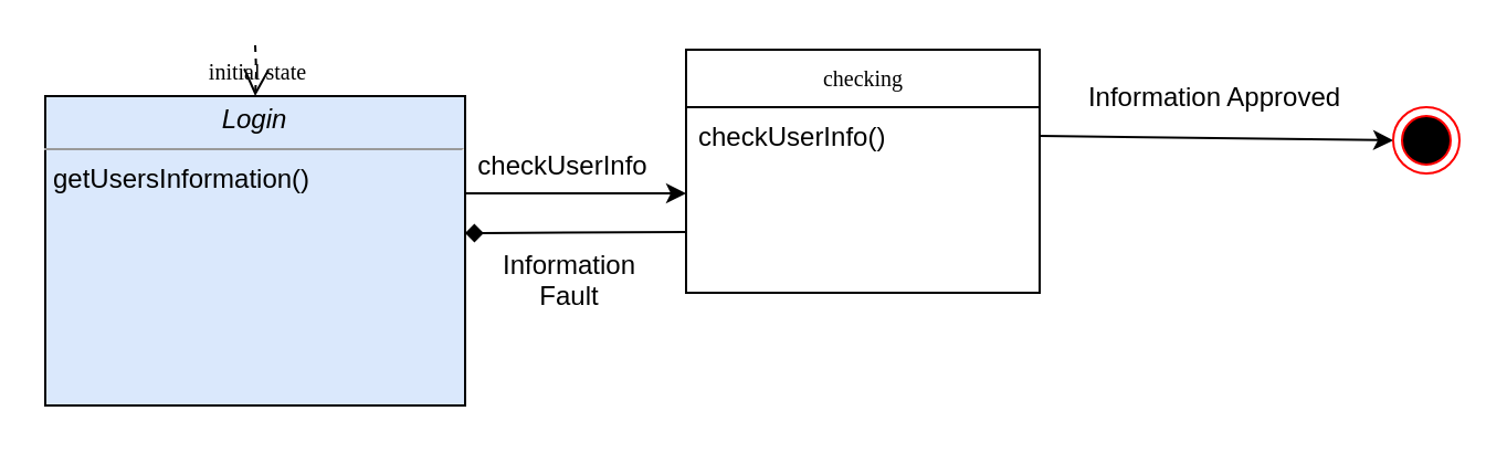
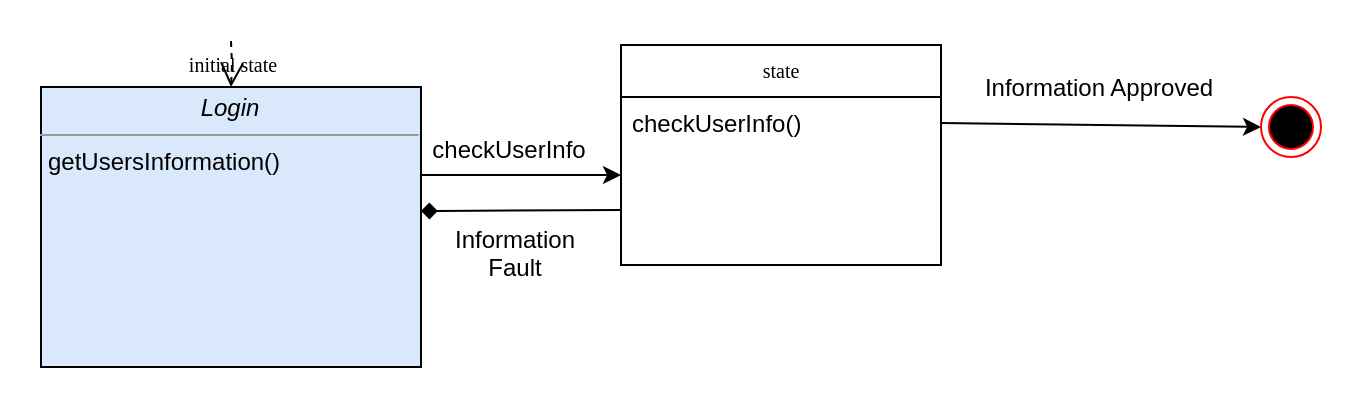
- <mxCell id="2" value="checking" style="swimlane;html=1;fontStyle=0;childLayout=stackLayout;horizontal=1;startSize=26;fillColor=none;horizontalStack=0;resizeParent=1;resizeLast=0;collapsible=1;marginBottom=0;swimlaneFillColor=#ffffff;rounded=0;shadow=0;comic=0;labelBackgroundColor=none;strokeColor=#000000;strokeWidth=1;fontFamily=Verdana;fontSize=10;fontColor=#000000;align=center;" vertex="1" parent="1"><mxGeometry x="310" y="22" width="160" height="110" as="geometry" /></mxCell>
+ <mxCell id="2" value="state" style="swimlane;html=1;fontStyle=0;childLayout=stackLayout;horizontal=1;startSize=26;fillColor=none;horizontalStack=0;resizeParent=1;resizeLast=0;collapsible=1;marginBottom=0;swimlaneFillColor=#ffffff;rounded=0;shadow=0;comic=0;labelBackgroundColor=none;strokeColor=#000000;strokeWidth=1;fontFamily=Verdana;fontSize=10;fontColor=#000000;align=center;" vertex="1" parent="1"><mxGeometry x="310" y="22" width="160" height="110" as="geometry" /></mxCell>
